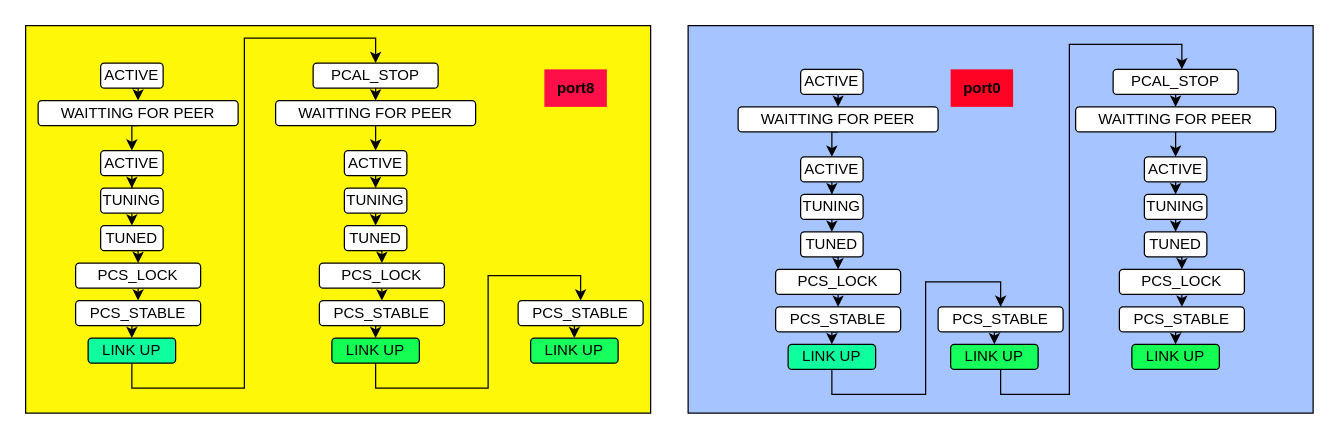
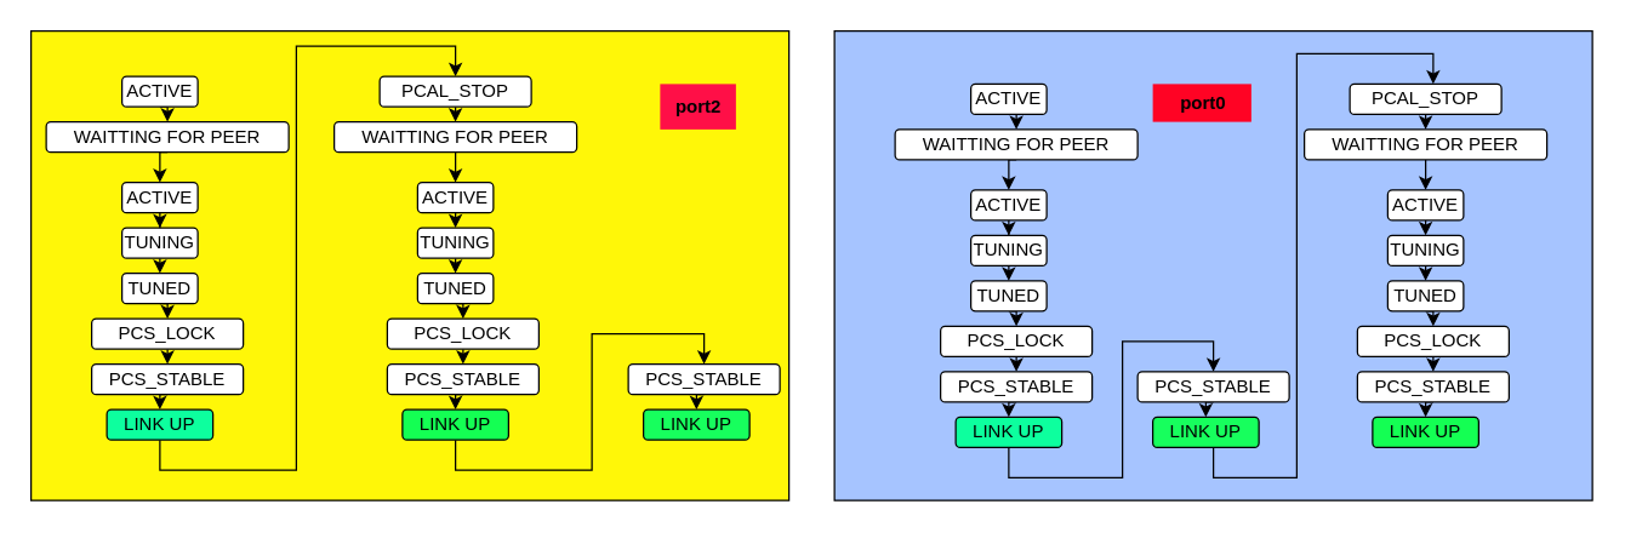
- <mxCell id="74" value="port8" style="text;html=1;align=center;verticalAlign=middle;resizable=0;points=[];autosize=1;strokeColor=none;fillColor=#FF0F47;fontStyle=1" vertex="1" parent="1"><mxGeometry x="435" y="55" width="50" height="30" as="geometry" /></mxCell>
+ <mxCell id="74" value="port2" style="text;html=1;align=center;verticalAlign=middle;resizable=0;points=[];autosize=1;strokeColor=none;fillColor=#FF0F47;fontStyle=1" vertex="1" parent="1"><mxGeometry x="435" y="55" width="50" height="30" as="geometry" /></mxCell>
- <mxCell id="75" value="port0" style="text;html=1;align=center;verticalAlign=middle;resizable=0;points=[];autosize=1;strokeColor=none;fillColor=#FF0324;fontStyle=1" vertex="1" parent="1"><mxGeometry x="760" y="55" width="50" height="30" as="geometry" /></mxCell>
+ <mxCell id="75" value="port0" style="text;html=1;align=center;verticalAlign=middle;resizable=0;points=[];autosize=1;strokeColor=none;fillColor=#FF0324;fontStyle=1" vertex="1" parent="1"><mxGeometry x="760" y="55" width="65" height="25" as="geometry" /></mxCell>
